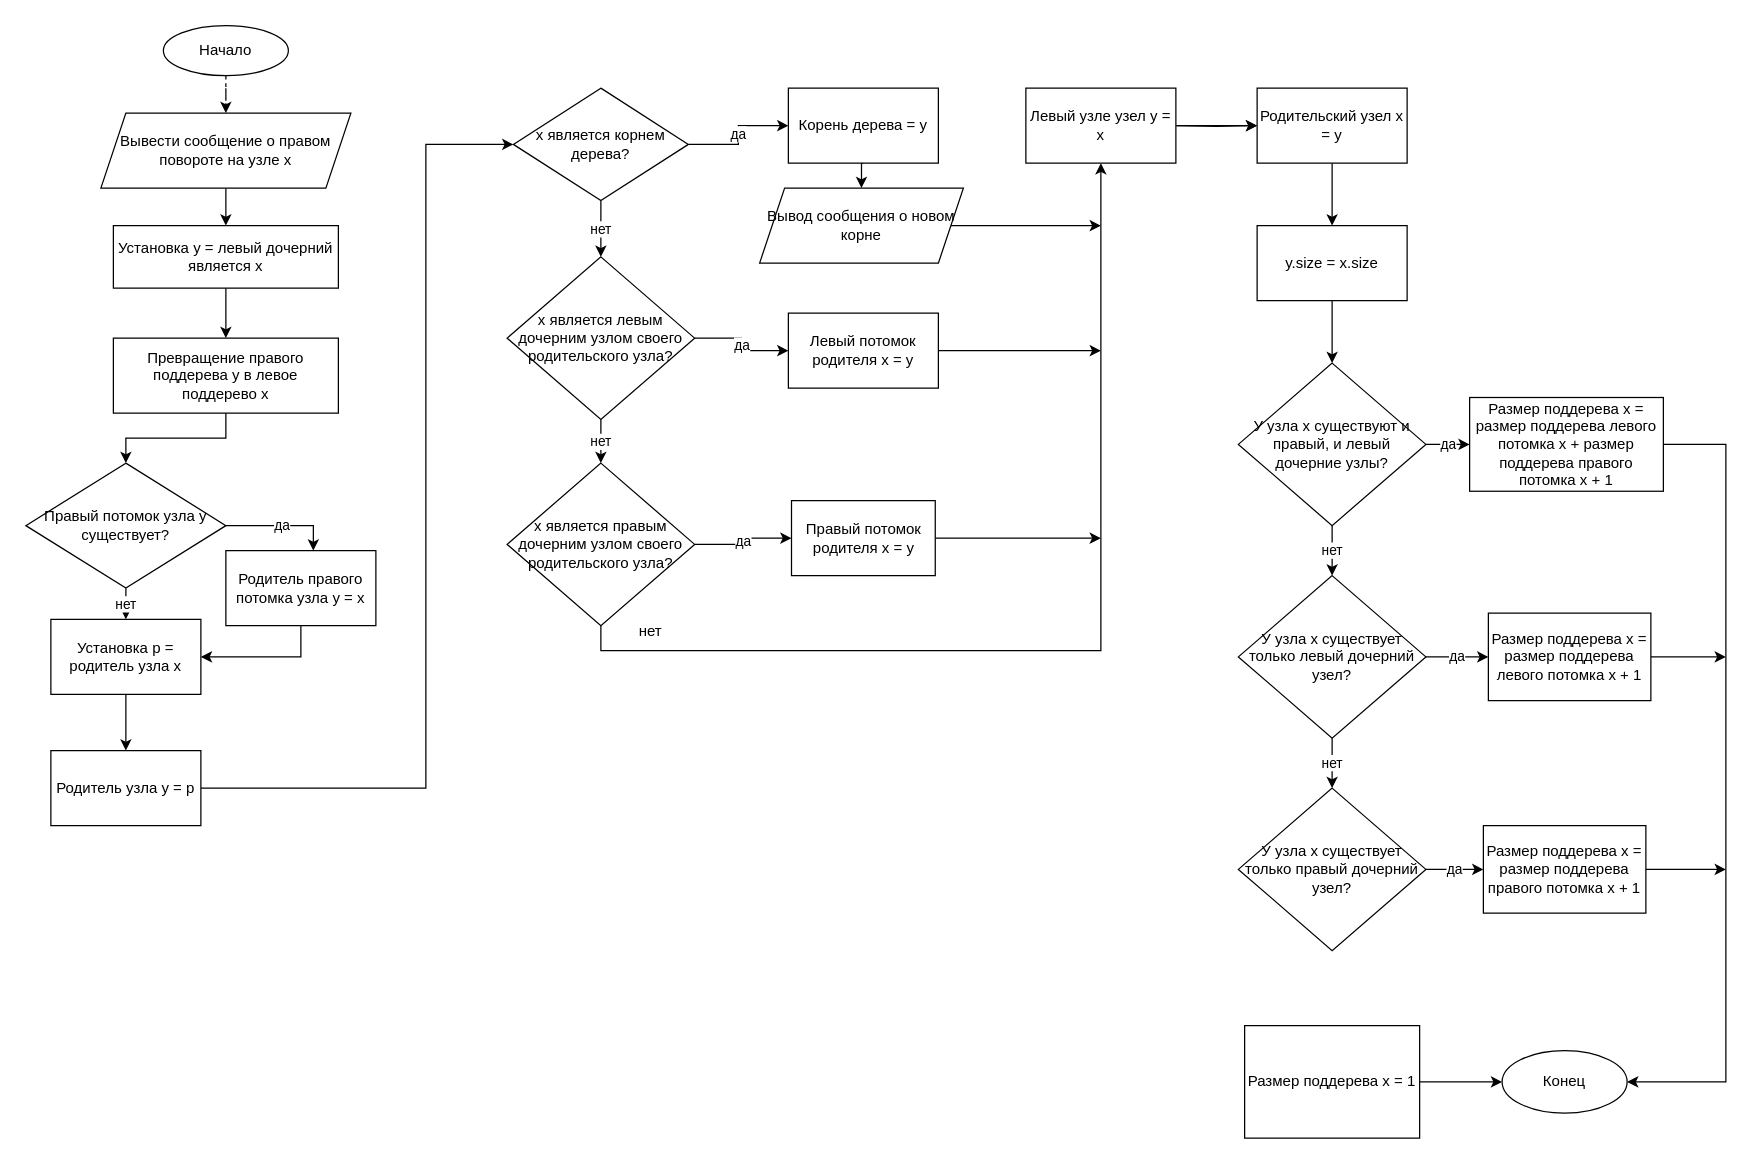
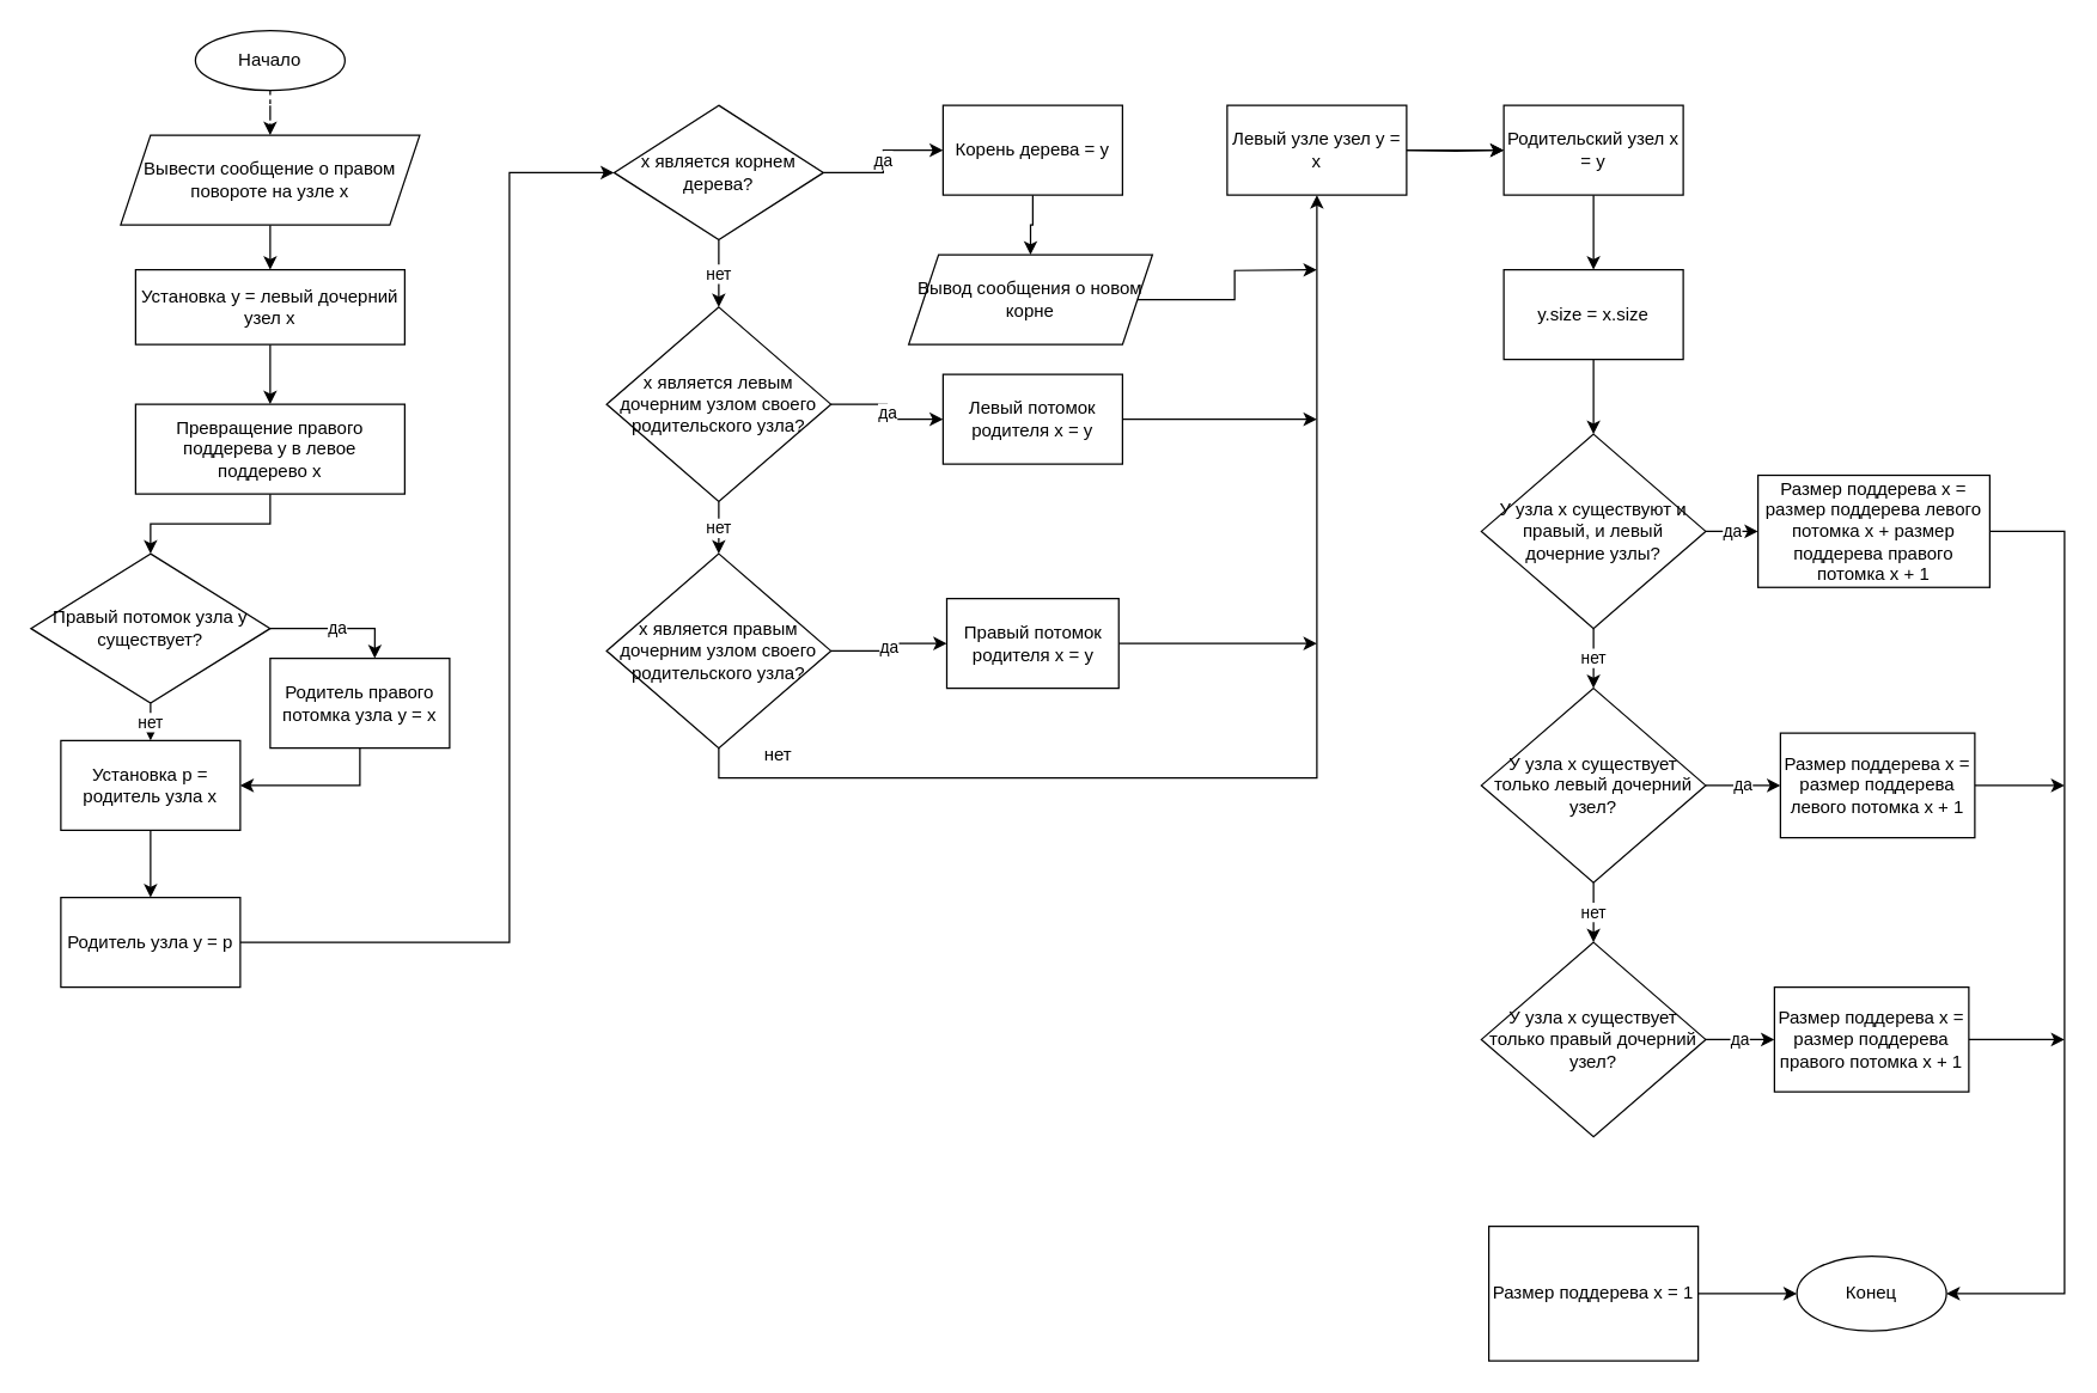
- <mxCell id="33" value="Вывод сообщения о новом корне" style="shape=parallelogram;perimeter=parallelogramPerimeter;whiteSpace=wrap;html=1;fixedSize=1;" parent="1" vertex="1"><mxGeometry x="607" y="150" width="163" height="60" as="geometry" /></mxCell>
+ <mxCell id="33" value="Вывод сообщения о новом корне" style="shape=parallelogram;perimeter=parallelogramPerimeter;whiteSpace=wrap;html=1;fixedSize=1;" parent="1" vertex="1"><mxGeometry x="607" y="170" width="163" height="60" as="geometry" /></mxCell>
- <mxCell id="7" value="Установка y = левый дочерний является x" style="rounded=0;whiteSpace=wrap;html=1;" parent="1" vertex="1"><mxGeometry x="90" y="180" width="180" height="50" as="geometry" /></mxCell>
+ <mxCell id="7" value="Установка y = левый дочерний узел x" style="rounded=0;whiteSpace=wrap;html=1;" parent="1" vertex="1"><mxGeometry x="90" y="180" width="180" height="50" as="geometry" /></mxCell>
